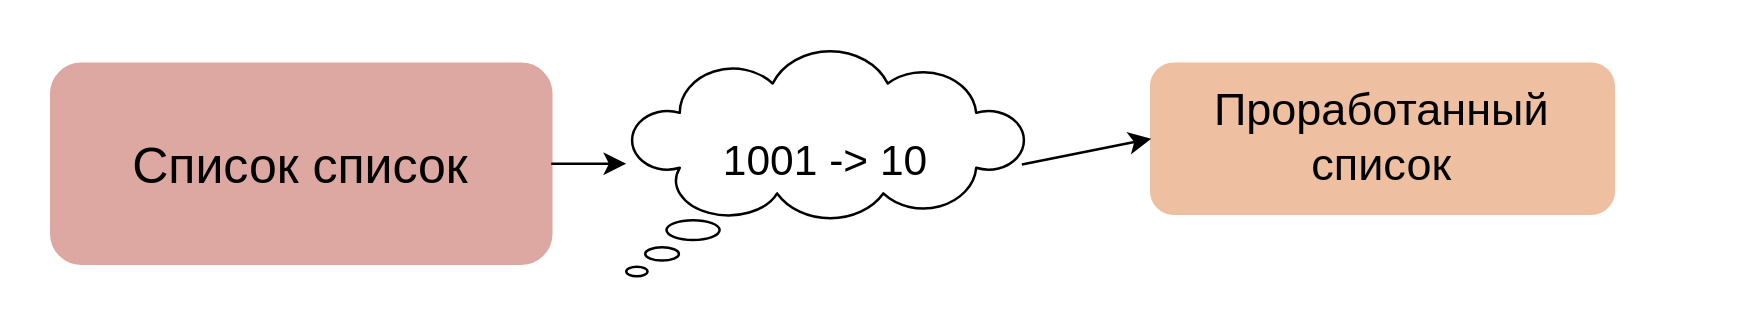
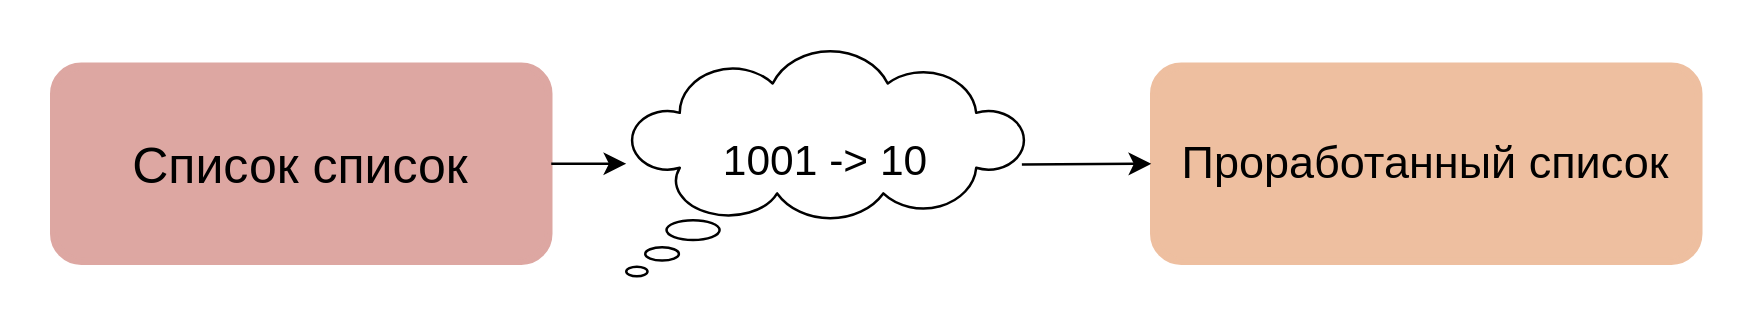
- <mxCell id="3" value="&lt;font style=&quot;font-size: 18px;&quot;&gt;Проработанный список&lt;/font&gt;" style="shape=ext;double=1;rounded=1;whiteSpace=wrap;html=1;fillColor=#EEBFA0;strokeColor=#EEBFA0;" parent="1" vertex="1"><mxGeometry x="460" y="25" width="185" height="60" as="geometry" /></mxCell>
+ <mxCell id="3" value="&lt;font style=&quot;font-size: 18px;&quot;&gt;Проработанный список&lt;/font&gt;" style="shape=ext;double=1;rounded=1;whiteSpace=wrap;html=1;fillColor=#EEBFA0;strokeColor=#EEBFA0;" parent="1" vertex="1"><mxGeometry x="460" y="25" width="220" height="80" as="geometry" /></mxCell>
